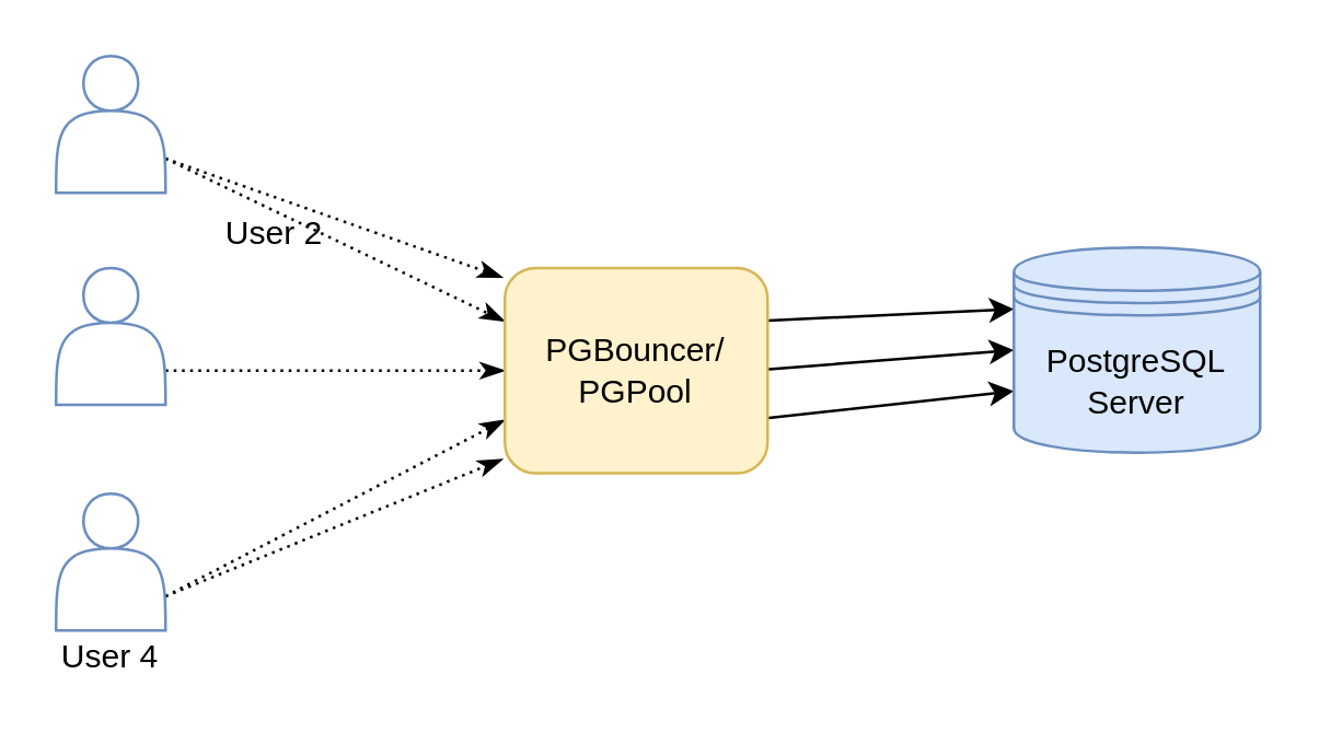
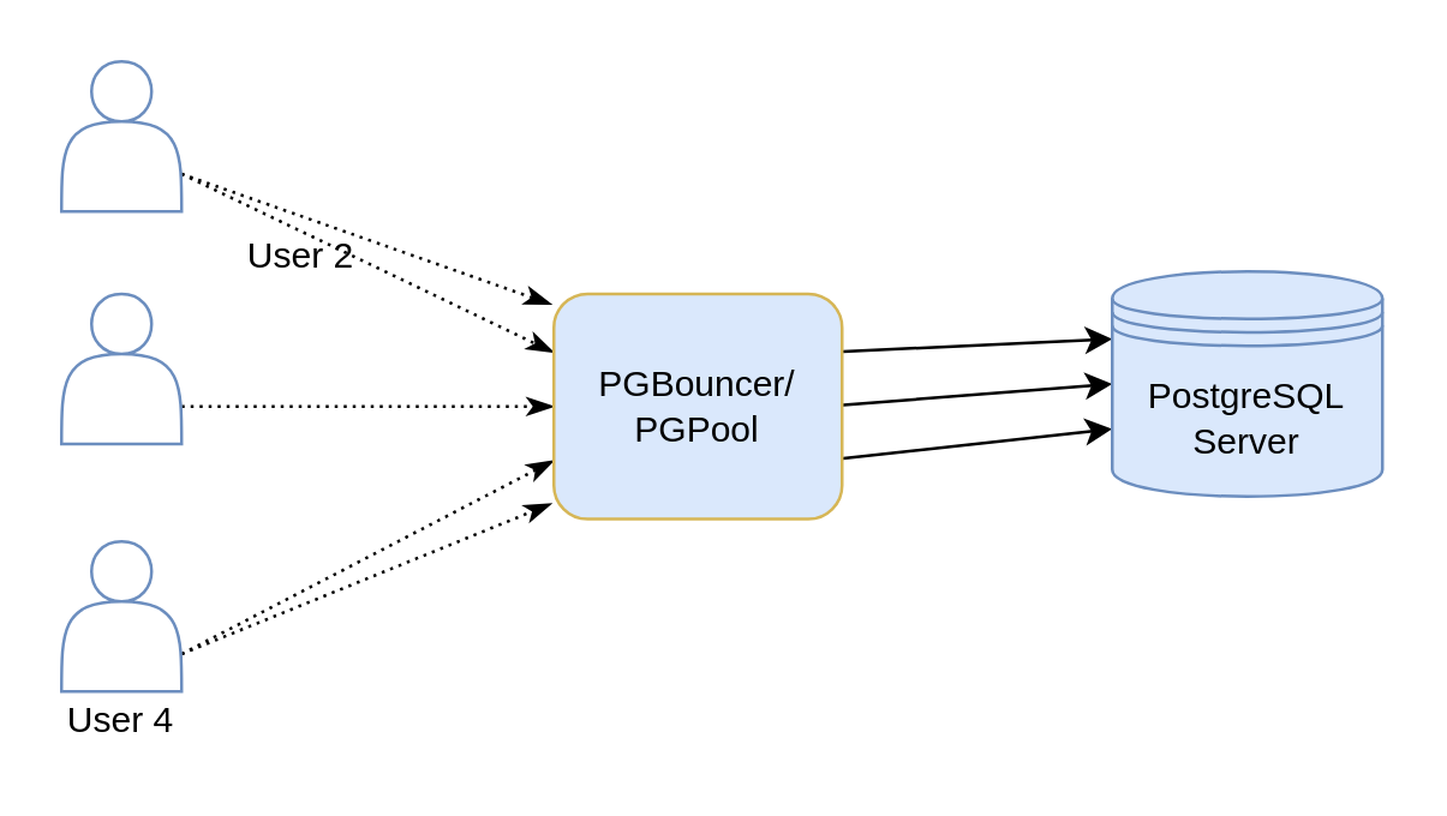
- <mxCell id="17" value="&lt;span&gt;PGBouncer/&lt;/span&gt;&lt;br&gt;&lt;span&gt;PGPool&lt;/span&gt;" style="rounded=1;whiteSpace=wrap;html=1;fillColor=#fff2cc;strokeColor=#d6b656;" parent="1" vertex="1"><mxGeometry x="184" y="97.5" width="96" height="75" as="geometry" /></mxCell>
+ <mxCell id="17" value="&lt;span&gt;PGBouncer/&lt;/span&gt;&lt;br&gt;&lt;span&gt;PGPool&lt;/span&gt;" style="rounded=1;whiteSpace=wrap;html=1;fillColor=#dae8fc;strokeColor=#d6b656;" parent="1" vertex="1"><mxGeometry x="184" y="97.5" width="96" height="75" as="geometry" /></mxCell>
